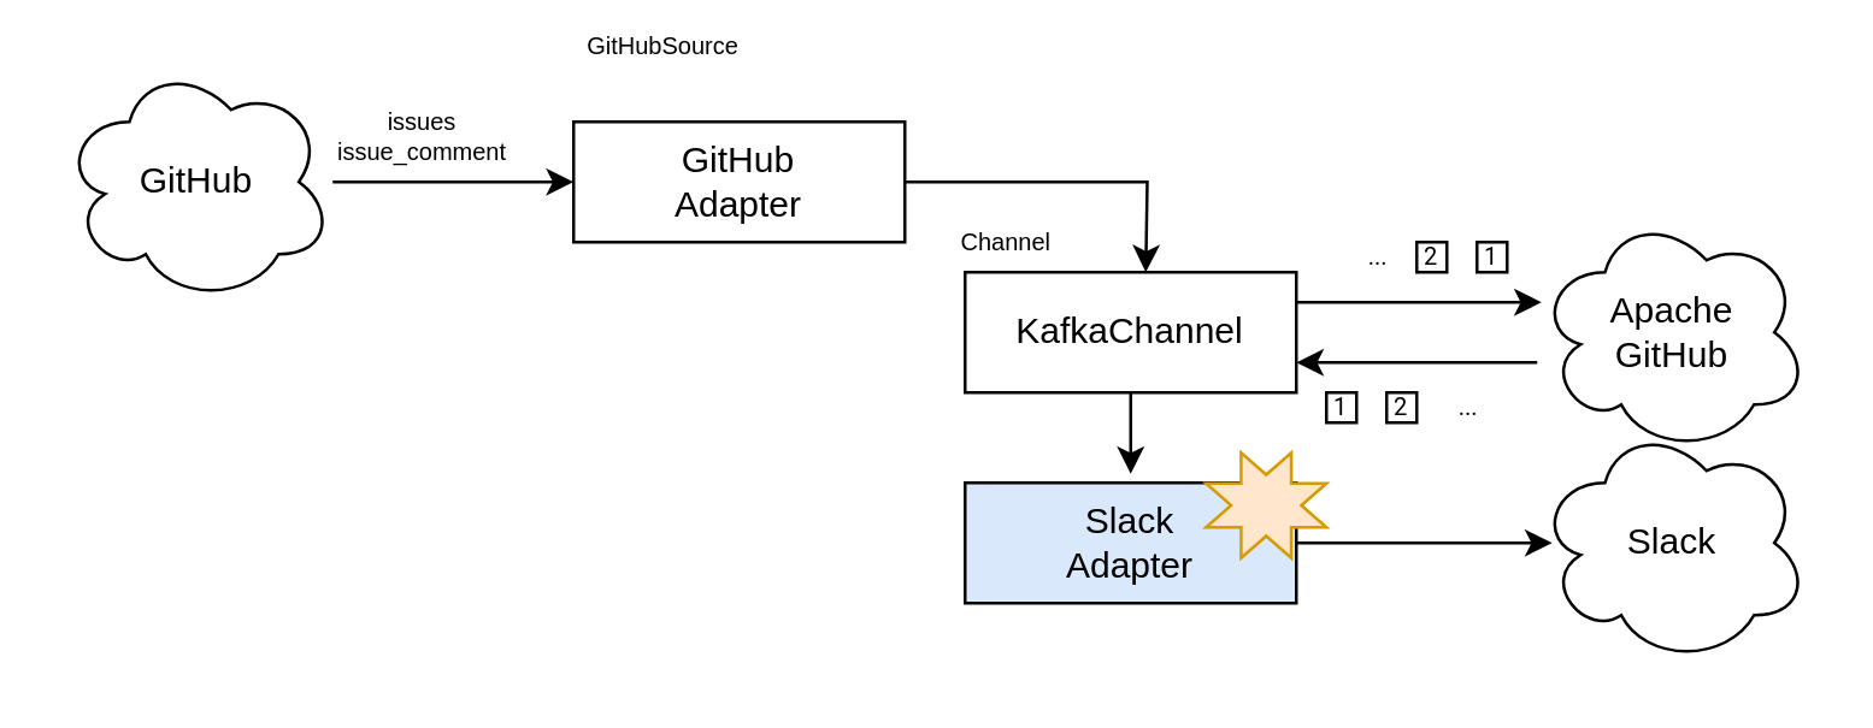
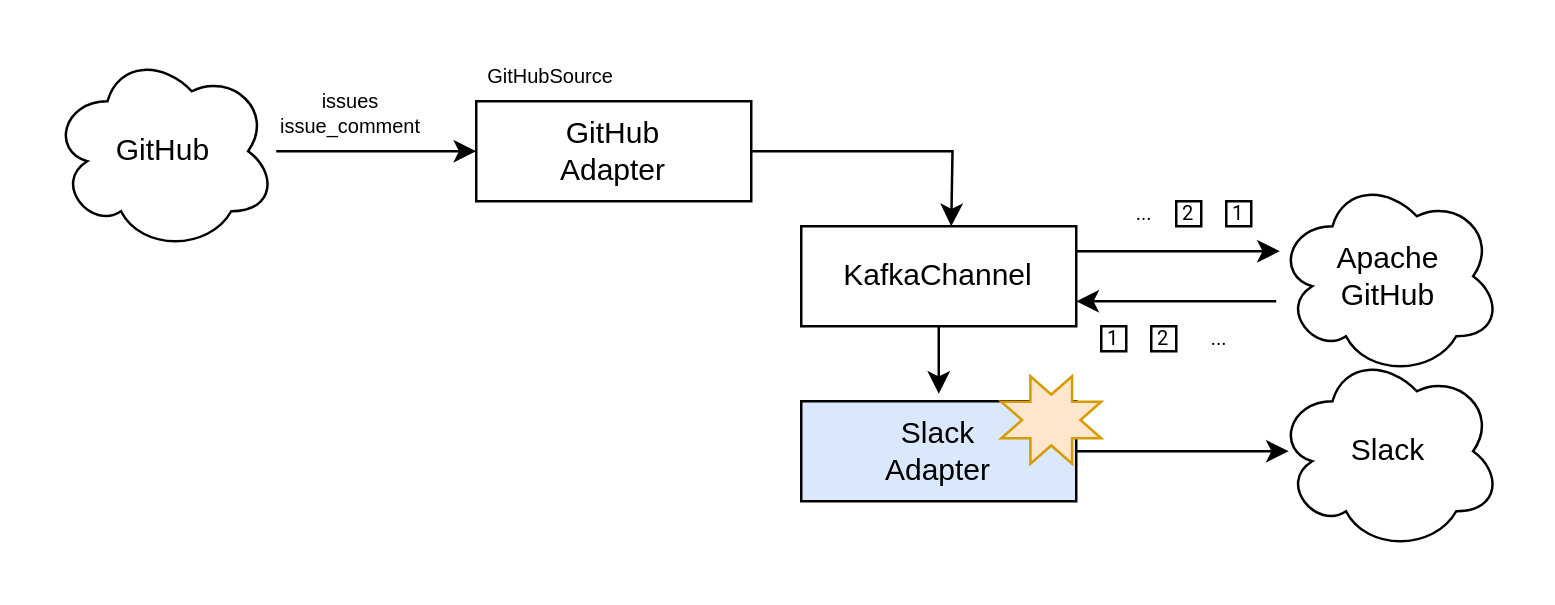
- <mxCell id="9" value="GitHubSource" style="text;html=1;strokeColor=none;fillColor=none;align=center;verticalAlign=middle;whiteSpace=wrap;rounded=0;fontSize=8;" vertex="1" parent="1"><mxGeometry x="190" y="5" width="60" height="20" as="geometry" /></mxCell>
+ <mxCell id="9" value="GitHubSource" style="text;html=1;strokeColor=none;fillColor=none;align=center;verticalAlign=middle;whiteSpace=wrap;rounded=0;fontSize=8;" vertex="1" parent="1"><mxGeometry x="190" y="20" width="60" height="20" as="geometry" /></mxCell>
- <mxCell id="16" value="Channel&amp;nbsp;" style="text;html=1;strokeColor=none;fillColor=none;align=center;verticalAlign=middle;whiteSpace=wrap;rounded=0;fontSize=8;" vertex="1" parent="1"><mxGeometry x="320" y="70" width="30" height="20" as="geometry" /></mxCell>
